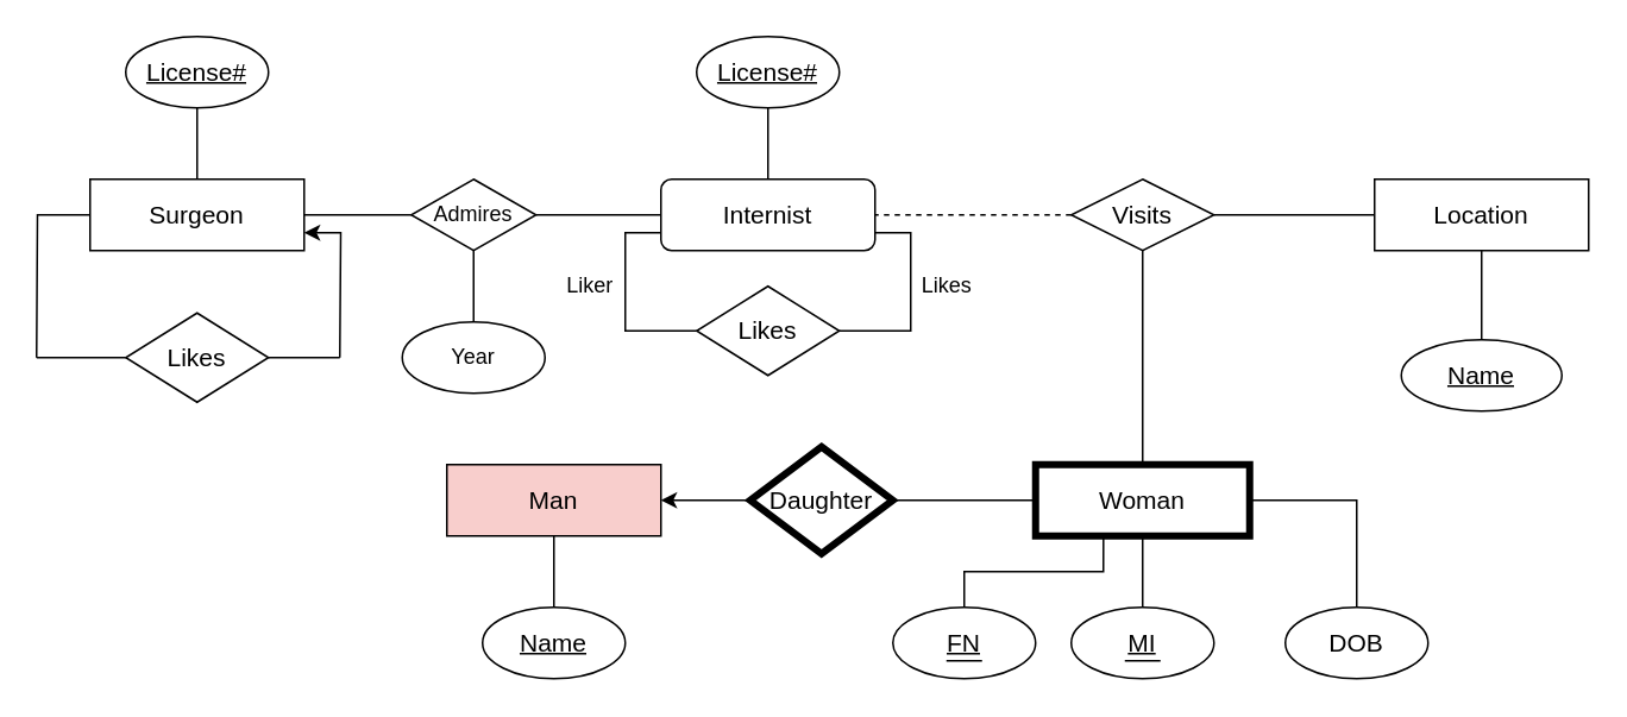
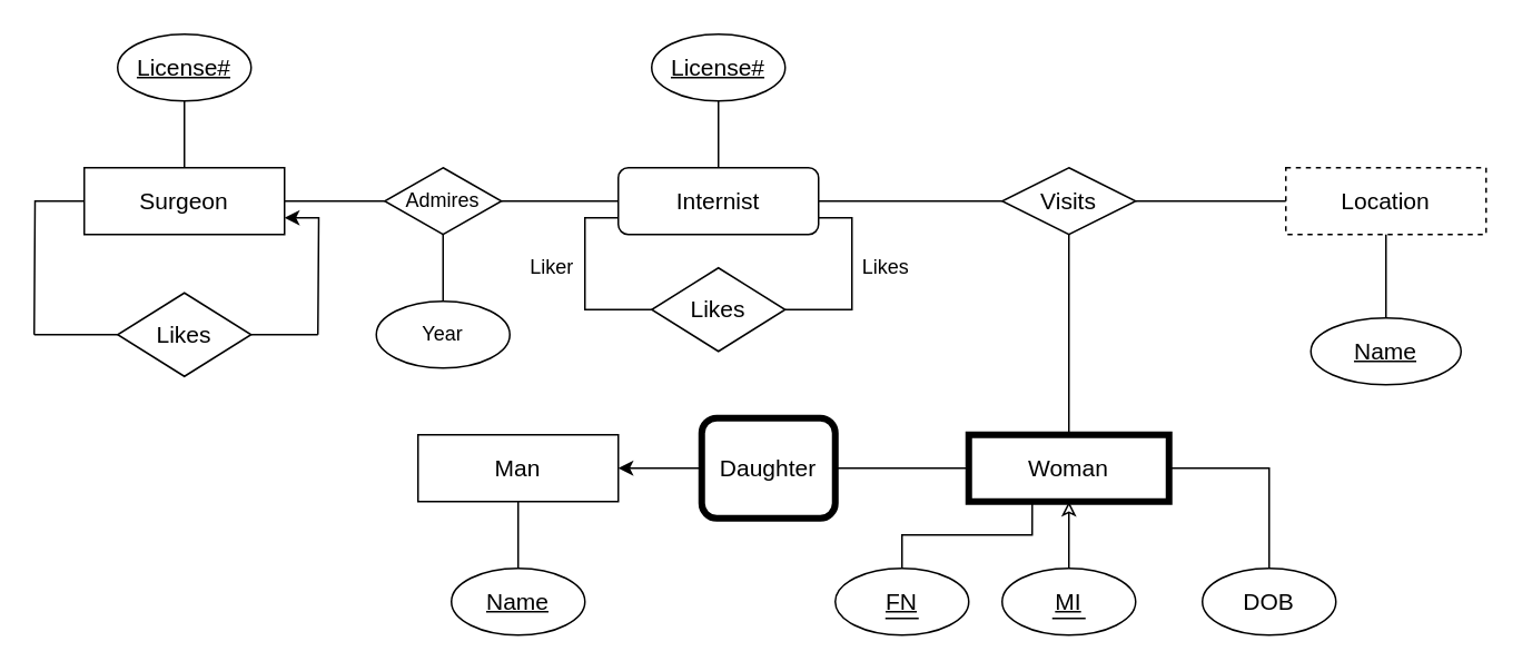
- <mxCell id="36" style="edgeStyle=orthogonalEdgeStyle;rounded=0;orthogonalLoop=1;jettySize=auto;html=1;exitX=0;exitY=0.5;exitDx=0;exitDy=0;entryX=1;entryY=0.5;entryDx=0;entryDy=0;endArrow=none;endFill=0;startArrow=none;startFill=0;dashed=1;" parent="1" source="37" target="7" edge="1"><mxGeometry relative="1" as="geometry" /></mxCell>
+ <mxCell id="36" style="edgeStyle=orthogonalEdgeStyle;rounded=0;orthogonalLoop=1;jettySize=auto;html=1;exitX=0;exitY=0.5;exitDx=0;exitDy=0;entryX=1;entryY=0.5;entryDx=0;entryDy=0;endArrow=none;endFill=0;startArrow=none;startFill=0;" parent="1" source="37" target="7" edge="1"><mxGeometry relative="1" as="geometry" /></mxCell>
- <mxCell id="18" value="&lt;font style=&quot;font-size: 14px&quot;&gt;Location&lt;/font&gt;" style="rounded=0;whiteSpace=wrap;html=1;" parent="1" vertex="1"><mxGeometry x="770" y="100" width="120" height="40" as="geometry" /></mxCell>
+ <mxCell id="18" value="&lt;font style=&quot;font-size: 14px&quot;&gt;Location&lt;/font&gt;" style="rounded=0;whiteSpace=wrap;html=1;dashed=1;" parent="1" vertex="1"><mxGeometry x="770" y="100" width="120" height="40" as="geometry" /></mxCell>
- <mxCell id="22" value="&lt;font style=&quot;font-size: 14px&quot;&gt;Man&lt;/font&gt;" style="rounded=0;whiteSpace=wrap;html=1;fillColor=#f8cecc;" parent="1" vertex="1"><mxGeometry x="250" y="260" width="120" height="40" as="geometry" /></mxCell>
+ <mxCell id="22" value="&lt;font style=&quot;font-size: 14px&quot;&gt;Man&lt;/font&gt;" style="rounded=0;whiteSpace=wrap;html=1;" parent="1" vertex="1"><mxGeometry x="250" y="260" width="120" height="40" as="geometry" /></mxCell>
- <mxCell id="29" value="&lt;font style=&quot;font-size: 14px&quot;&gt;Daughter&lt;/font&gt;" style="rhombus;whiteSpace=wrap;html=1;strokeWidth=4;" parent="1" vertex="1"><mxGeometry x="420" y="250" width="80" height="60" as="geometry" /></mxCell>
+ <mxCell id="29" value="&lt;font style=&quot;font-size: 14px&quot;&gt;Daughter&lt;/font&gt;" style="whiteSpace=wrap;html=1;strokeWidth=4;rounded=1;" parent="1" vertex="1"><mxGeometry x="420" y="250" width="80" height="60" as="geometry" /></mxCell>
- <mxCell id="32" style="edgeStyle=orthogonalEdgeStyle;rounded=0;orthogonalLoop=1;jettySize=auto;html=1;exitX=0.5;exitY=0;exitDx=0;exitDy=0;entryX=0.5;entryY=1;entryDx=0;entryDy=0;endArrow=none;endFill=0;" parent="1" source="33" target="27" edge="1"><mxGeometry relative="1" as="geometry" /></mxCell>
+ <mxCell id="32" style="edgeStyle=orthogonalEdgeStyle;rounded=0;orthogonalLoop=1;jettySize=auto;html=1;exitX=0.5;exitY=0;exitDx=0;exitDy=0;entryX=0.5;entryY=1;entryDx=0;entryDy=0;endArrow=classic;endFill=0;" parent="1" source="33" target="27" edge="1"><mxGeometry relative="1" as="geometry" /></mxCell>
